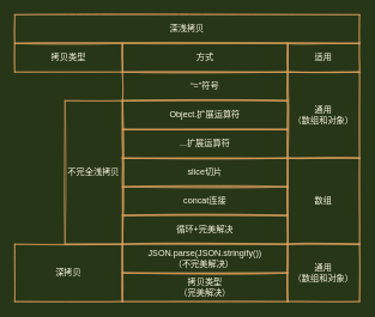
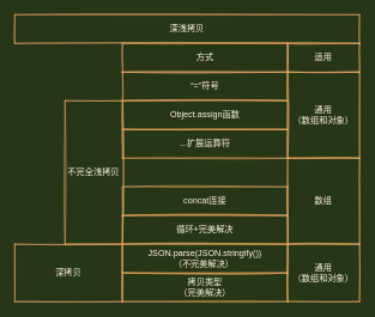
- <mxCell id="4" value="拷贝类型" style="rounded=0;whiteSpace=wrap;html=1;fillColor=none;strokeColor=#DDA15E;fontColor=#FEFAE0;sketch=1;" vertex="1" parent="1"><mxGeometry x="20" y="60" width="150" height="40" as="geometry" /></mxCell>
- <mxCell id="7" value="Object.扩展运算符" style="rounded=0;whiteSpace=wrap;html=1;fillColor=none;strokeColor=#DDA15E;fontColor=#FEFAE0;sketch=1;" vertex="1" parent="1"><mxGeometry x="170" y="140" width="230" height="40" as="geometry" /></mxCell>
+ <mxCell id="7" value="Object.assign函数" style="rounded=0;whiteSpace=wrap;html=1;fillColor=none;strokeColor=#DDA15E;fontColor=#FEFAE0;sketch=1;" vertex="1" parent="1"><mxGeometry x="170" y="140" width="230" height="40" as="geometry" /></mxCell>
- <mxCell id="12" value="slice切片" style="rounded=0;whiteSpace=wrap;html=1;fillColor=none;strokeColor=#DDA15E;fontColor=#FEFAE0;sketch=1;" vertex="1" parent="1"><mxGeometry x="170" y="220" width="230" height="40" as="geometry" /></mxCell>
